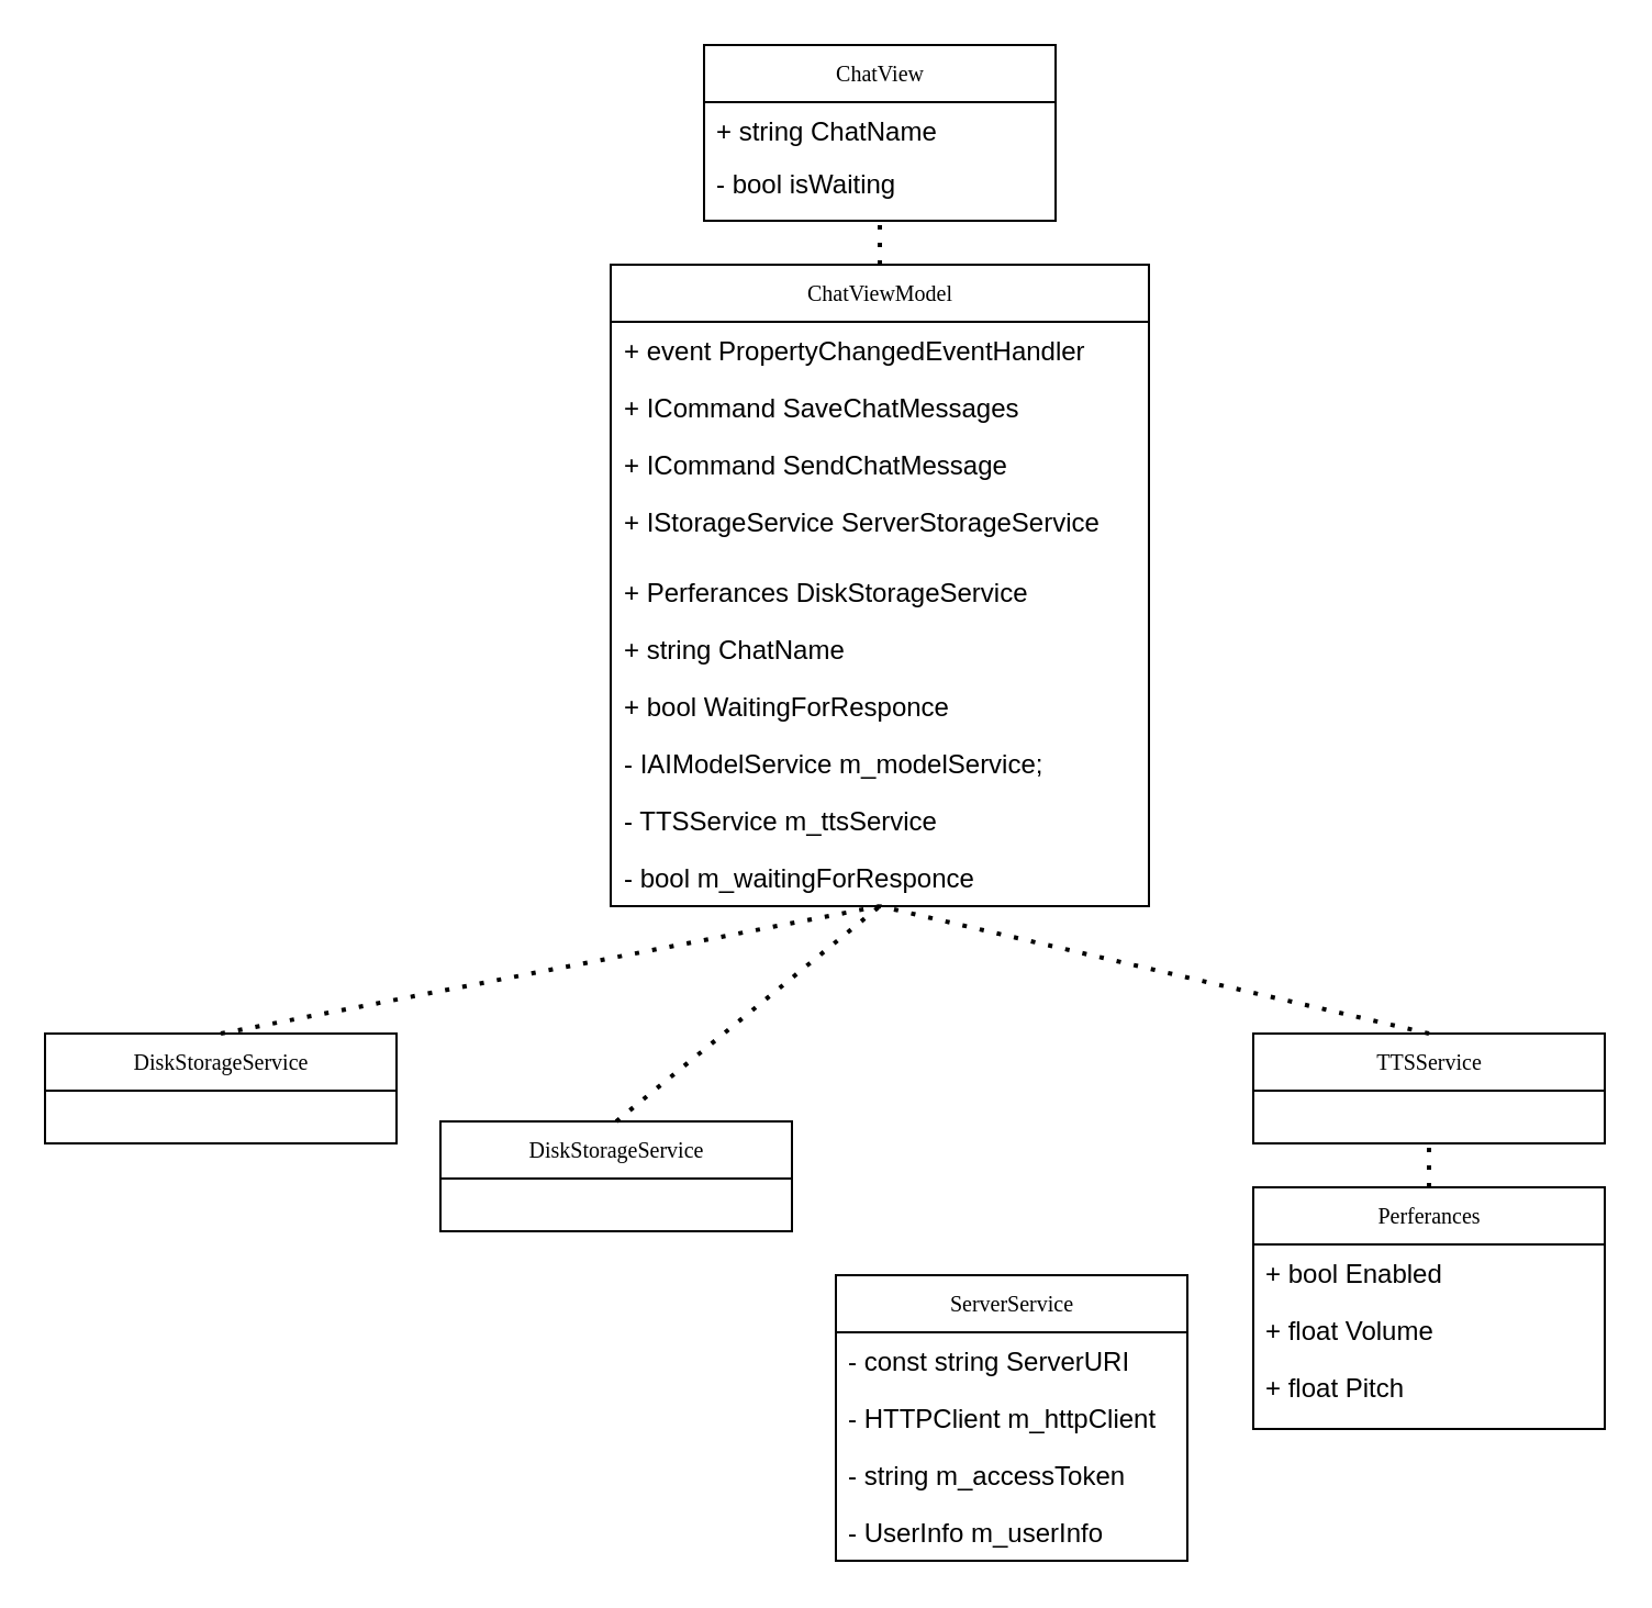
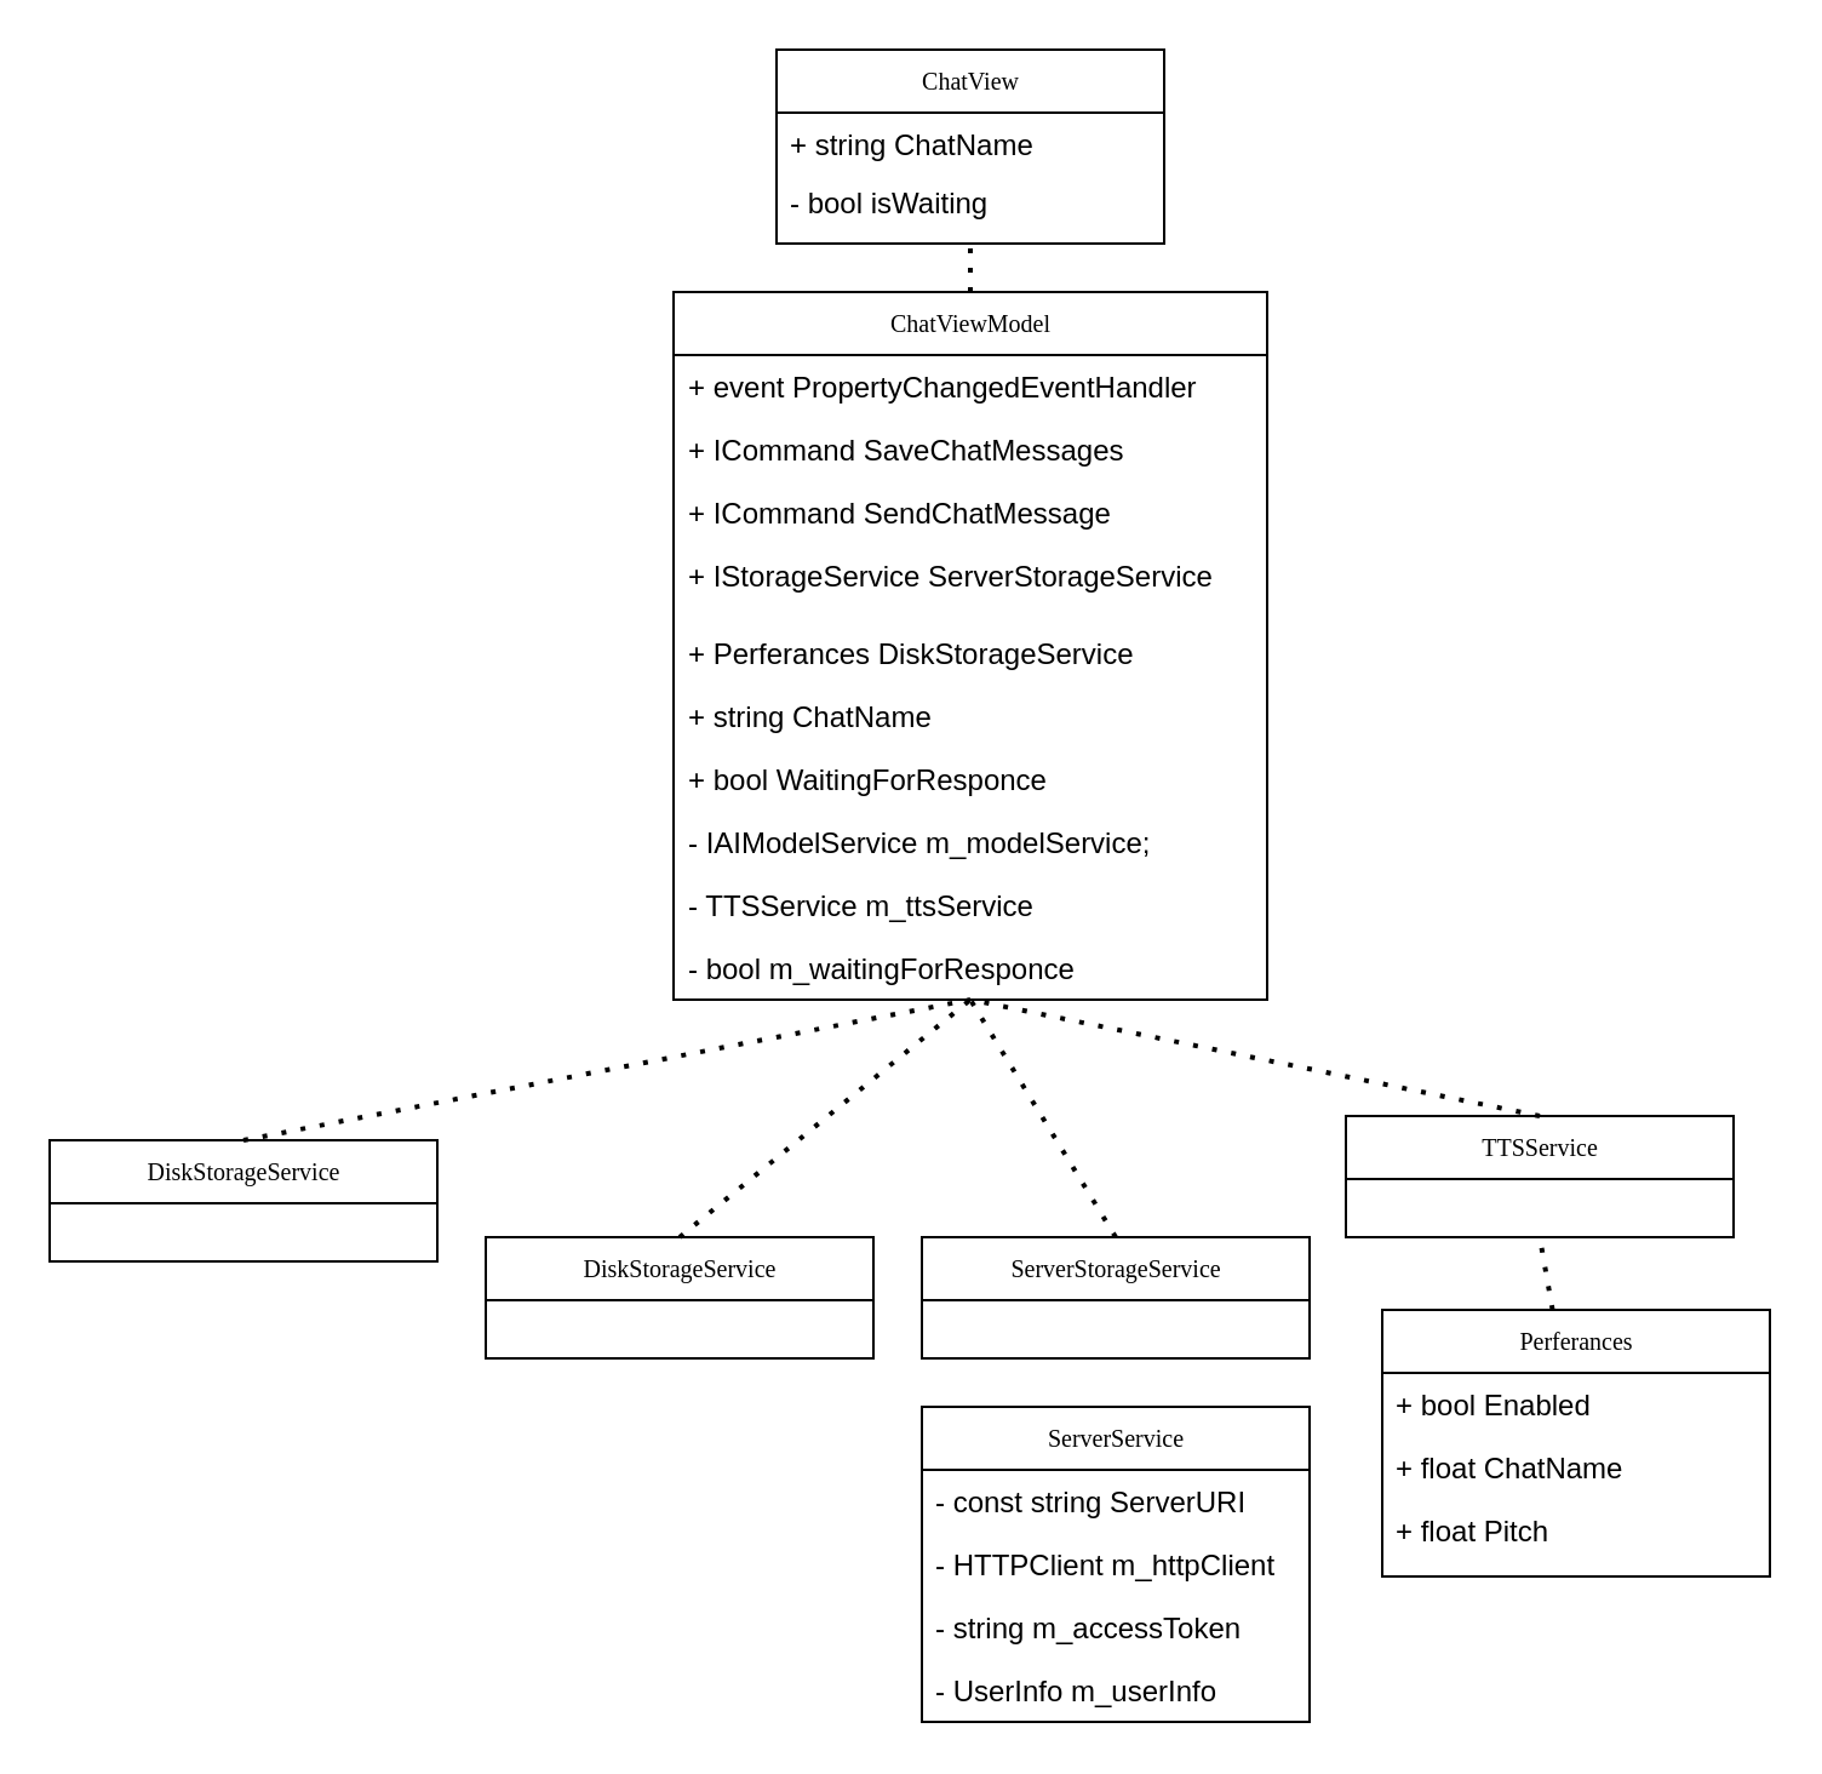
+ <mxCell id="23" value="" style="endArrow=none;dashed=1;html=1;dashPattern=1 3;strokeWidth=2;rounded=0;exitX=0.5;exitY=0;exitDx=0;exitDy=0;entryX=0.5;entryY=1;entryDx=0;entryDy=0;" edge="1" parent="1" source="19" target="5"><mxGeometry width="50" height="50" relative="1" as="geometry"><mxPoint x="290" y="350" as="sourcePoint" /><mxPoint x="410" y="300" as="targetPoint" /></mxGeometry></mxCell>
- <mxCell id="20" value="TTSService" style="swimlane;html=1;fontStyle=0;childLayout=stackLayout;horizontal=1;startSize=26;fillColor=none;horizontalStack=0;resizeParent=1;resizeLast=0;collapsible=1;marginBottom=0;swimlaneFillColor=#ffffff;rounded=0;shadow=0;comic=0;labelBackgroundColor=none;strokeWidth=1;fontFamily=Verdana;fontSize=10;align=center;" vertex="1" parent="1"><mxGeometry x="570" y="470" width="160" height="50" as="geometry" /></mxCell>
+ <mxCell id="20" value="TTSService" style="swimlane;html=1;fontStyle=0;childLayout=stackLayout;horizontal=1;startSize=26;fillColor=none;horizontalStack=0;resizeParent=1;resizeLast=0;collapsible=1;marginBottom=0;swimlaneFillColor=#ffffff;rounded=0;shadow=0;comic=0;labelBackgroundColor=none;strokeWidth=1;fontFamily=Verdana;fontSize=10;align=center;" vertex="1" parent="1"><mxGeometry x="555" y="460" width="160" height="50" as="geometry" /></mxCell>
+ <mxCell id="19" value="ServerStorageService" style="swimlane;html=1;fontStyle=0;childLayout=stackLayout;horizontal=1;startSize=26;fillColor=none;horizontalStack=0;resizeParent=1;resizeLast=0;collapsible=1;marginBottom=0;swimlaneFillColor=#ffffff;rounded=0;shadow=0;comic=0;labelBackgroundColor=none;strokeWidth=1;fontFamily=Verdana;fontSize=10;align=center;" vertex="1" parent="1"><mxGeometry x="380" y="510" width="160" height="50" as="geometry" /></mxCell>
- <mxCell id="32" value="+ float Volume" style="text;html=1;strokeColor=none;fillColor=none;align=left;verticalAlign=top;spacingLeft=4;spacingRight=4;whiteSpace=wrap;overflow=hidden;rotatable=0;points=[[0,0.5],[1,0.5]];portConstraint=eastwest;" vertex="1" parent="30"><mxGeometry y="52" width="160" height="26" as="geometry" /></mxCell>
+ <mxCell id="32" value="+ float ChatName" style="text;html=1;strokeColor=none;fillColor=none;align=left;verticalAlign=top;spacingLeft=4;spacingRight=4;whiteSpace=wrap;overflow=hidden;rotatable=0;points=[[0,0.5],[1,0.5]];portConstraint=eastwest;" vertex="1" parent="30"><mxGeometry y="52" width="160" height="26" as="geometry" /></mxCell>
